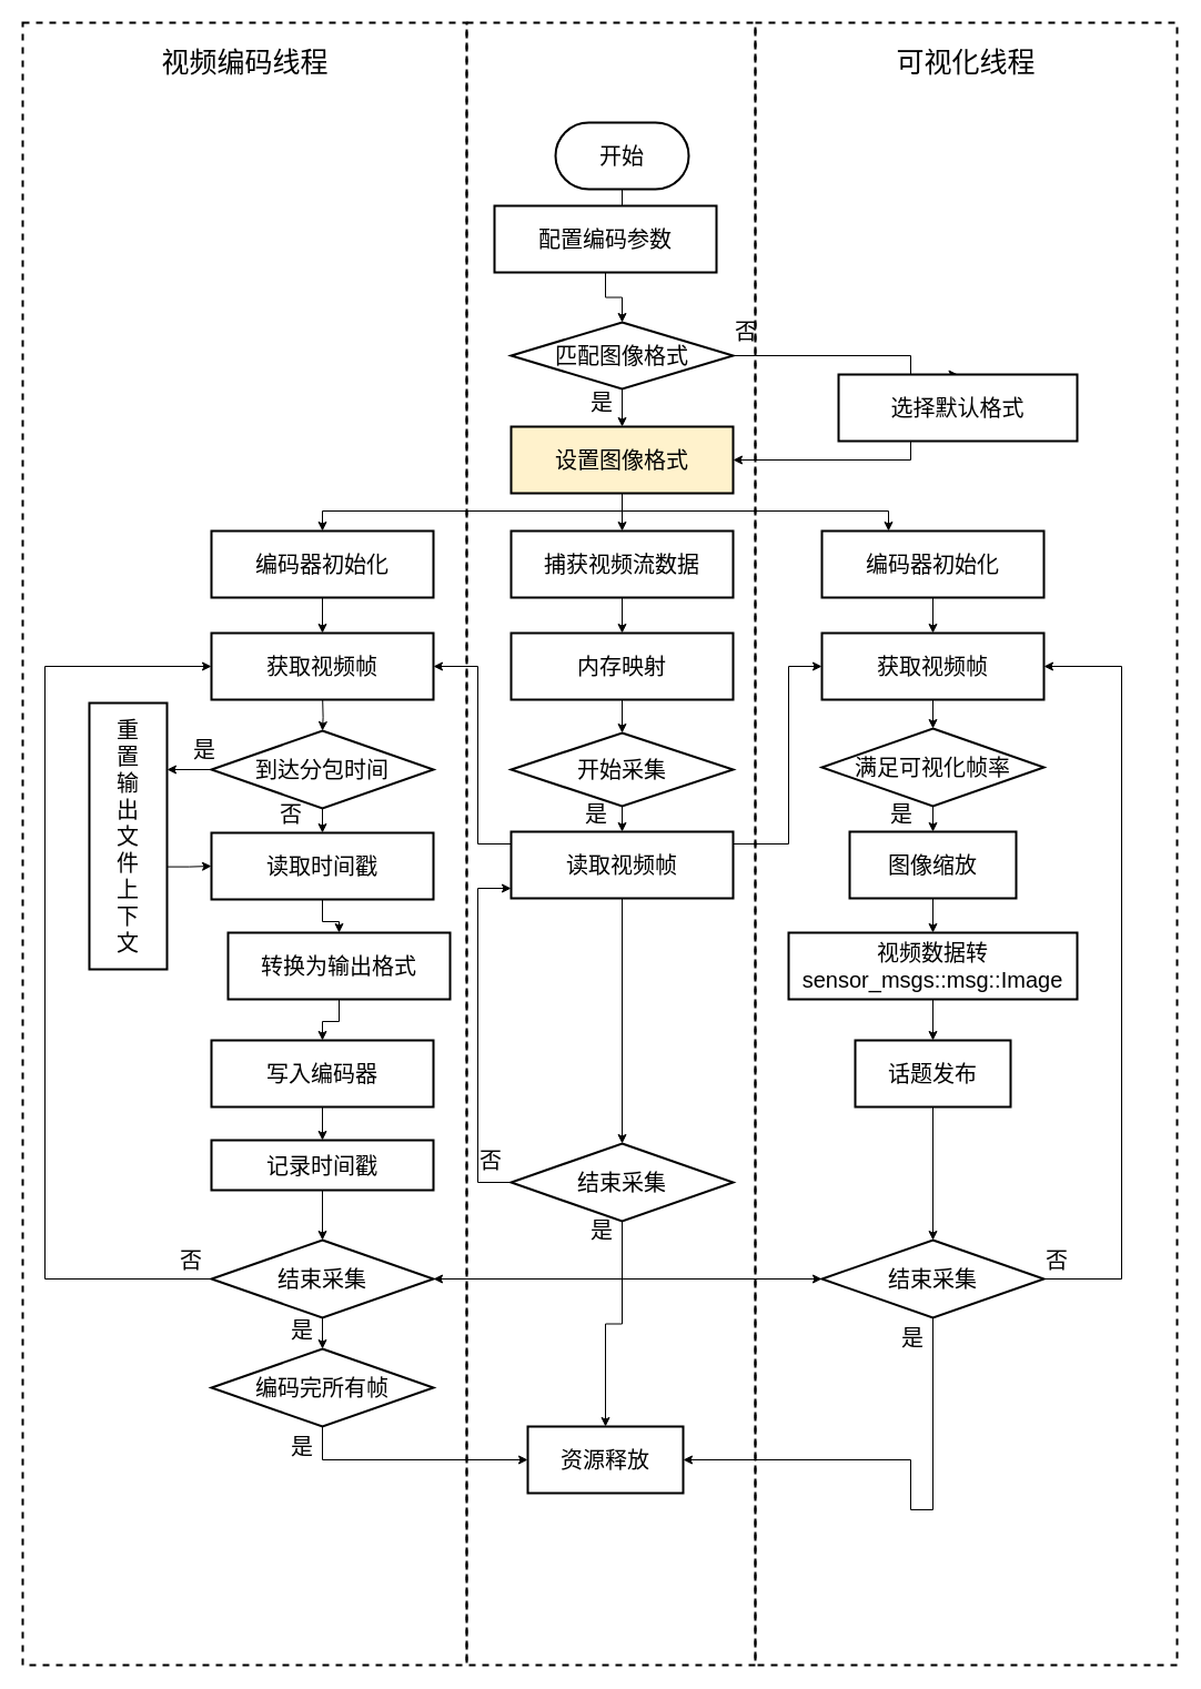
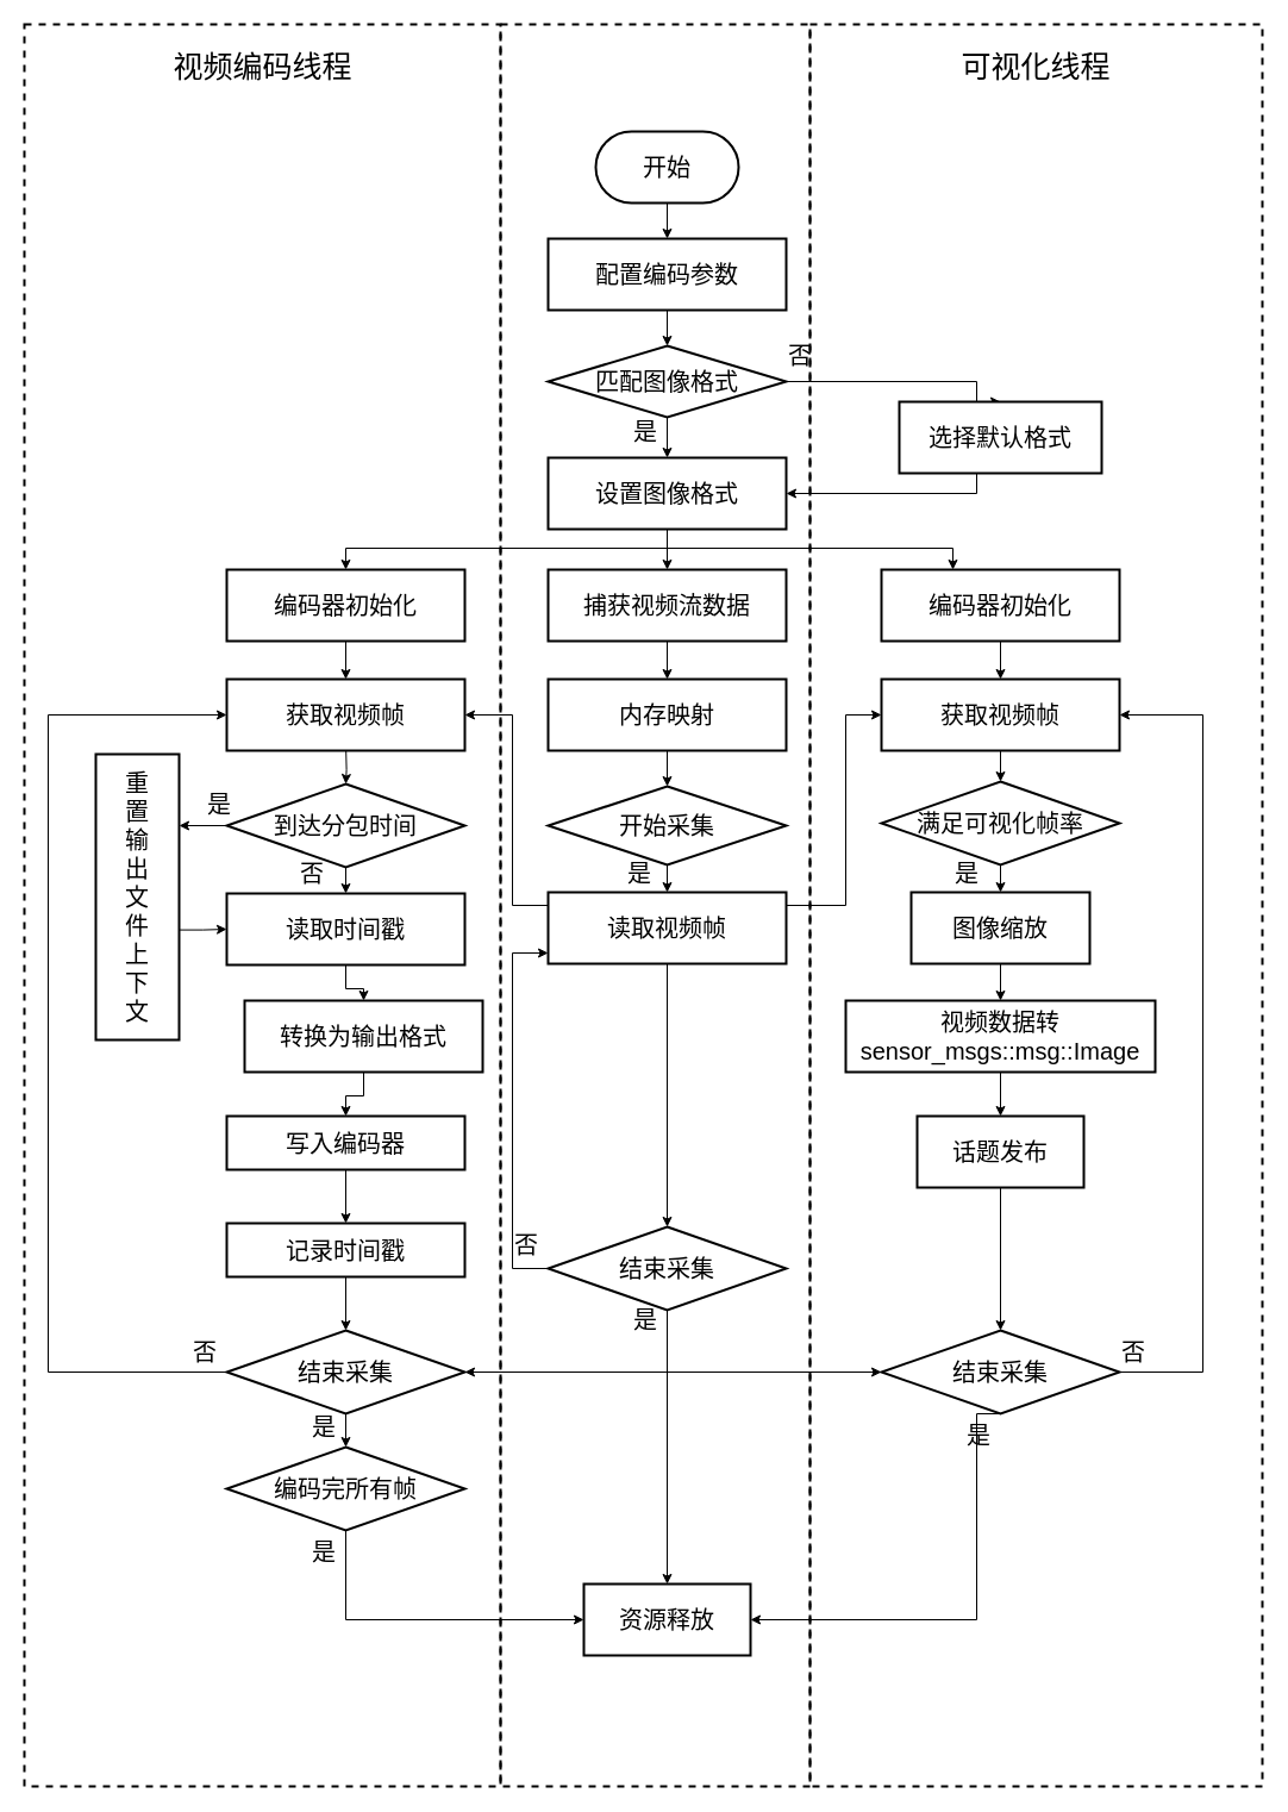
- <mxCell id="5" value="&lt;font style=&quot;font-size: 20px;&quot;&gt;配置编码参数&lt;/font&gt;" style="rounded=0;whiteSpace=wrap;html=1;strokeWidth=2;fontSize=20;" vertex="1" parent="1"><mxGeometry x="445" y="185" width="200" height="60" as="geometry" /></mxCell>
+ <mxCell id="5" value="&lt;font style=&quot;font-size: 20px;&quot;&gt;配置编码参数&lt;/font&gt;" style="rounded=0;whiteSpace=wrap;html=1;strokeWidth=2;fontSize=20;" vertex="1" parent="1"><mxGeometry x="460" y="200" width="200" height="60" as="geometry" /></mxCell>
- <mxCell id="14" value="选择默认格式" style="rounded=0;whiteSpace=wrap;html=1;strokeWidth=2;fontSize=20;" vertex="1" parent="1"><mxGeometry x="755" y="337" width="215" height="60" as="geometry" /></mxCell>
+ <mxCell id="14" value="选择默认格式" style="rounded=0;whiteSpace=wrap;html=1;strokeWidth=2;fontSize=20;" vertex="1" parent="1"><mxGeometry x="755" y="337" width="170" height="60" as="geometry" /></mxCell>
- <mxCell id="12" value="设置图像格式" style="rounded=0;whiteSpace=wrap;html=1;strokeWidth=2;fontSize=20;fillColor=#fff2cc;" vertex="1" parent="1"><mxGeometry x="460" y="384" width="200" height="60" as="geometry" /></mxCell>
+ <mxCell id="12" value="设置图像格式" style="rounded=0;whiteSpace=wrap;html=1;strokeWidth=2;fontSize=20;" vertex="1" parent="1"><mxGeometry x="460" y="384" width="200" height="60" as="geometry" /></mxCell>
- <mxCell id="52" value="写入编码器" style="rounded=0;whiteSpace=wrap;html=1;strokeWidth=2;fontSize=20;" vertex="1" parent="1"><mxGeometry x="190" y="937" width="200" height="60" as="geometry" /></mxCell>
+ <mxCell id="52" value="写入编码器" style="rounded=0;whiteSpace=wrap;html=1;strokeWidth=2;fontSize=20;" vertex="1" parent="1"><mxGeometry x="190" y="937" width="200" height="45" as="geometry" /></mxCell>
- <mxCell id="50" value="资源释放" style="rounded=0;whiteSpace=wrap;html=1;strokeWidth=2;fontSize=20;" vertex="1" parent="1"><mxGeometry x="475" y="1285" width="140" height="60" as="geometry" /></mxCell>
+ <mxCell id="50" value="资源释放" style="rounded=0;whiteSpace=wrap;html=1;strokeWidth=2;fontSize=20;" vertex="1" parent="1"><mxGeometry x="490" y="1330" width="140" height="60" as="geometry" /></mxCell>
